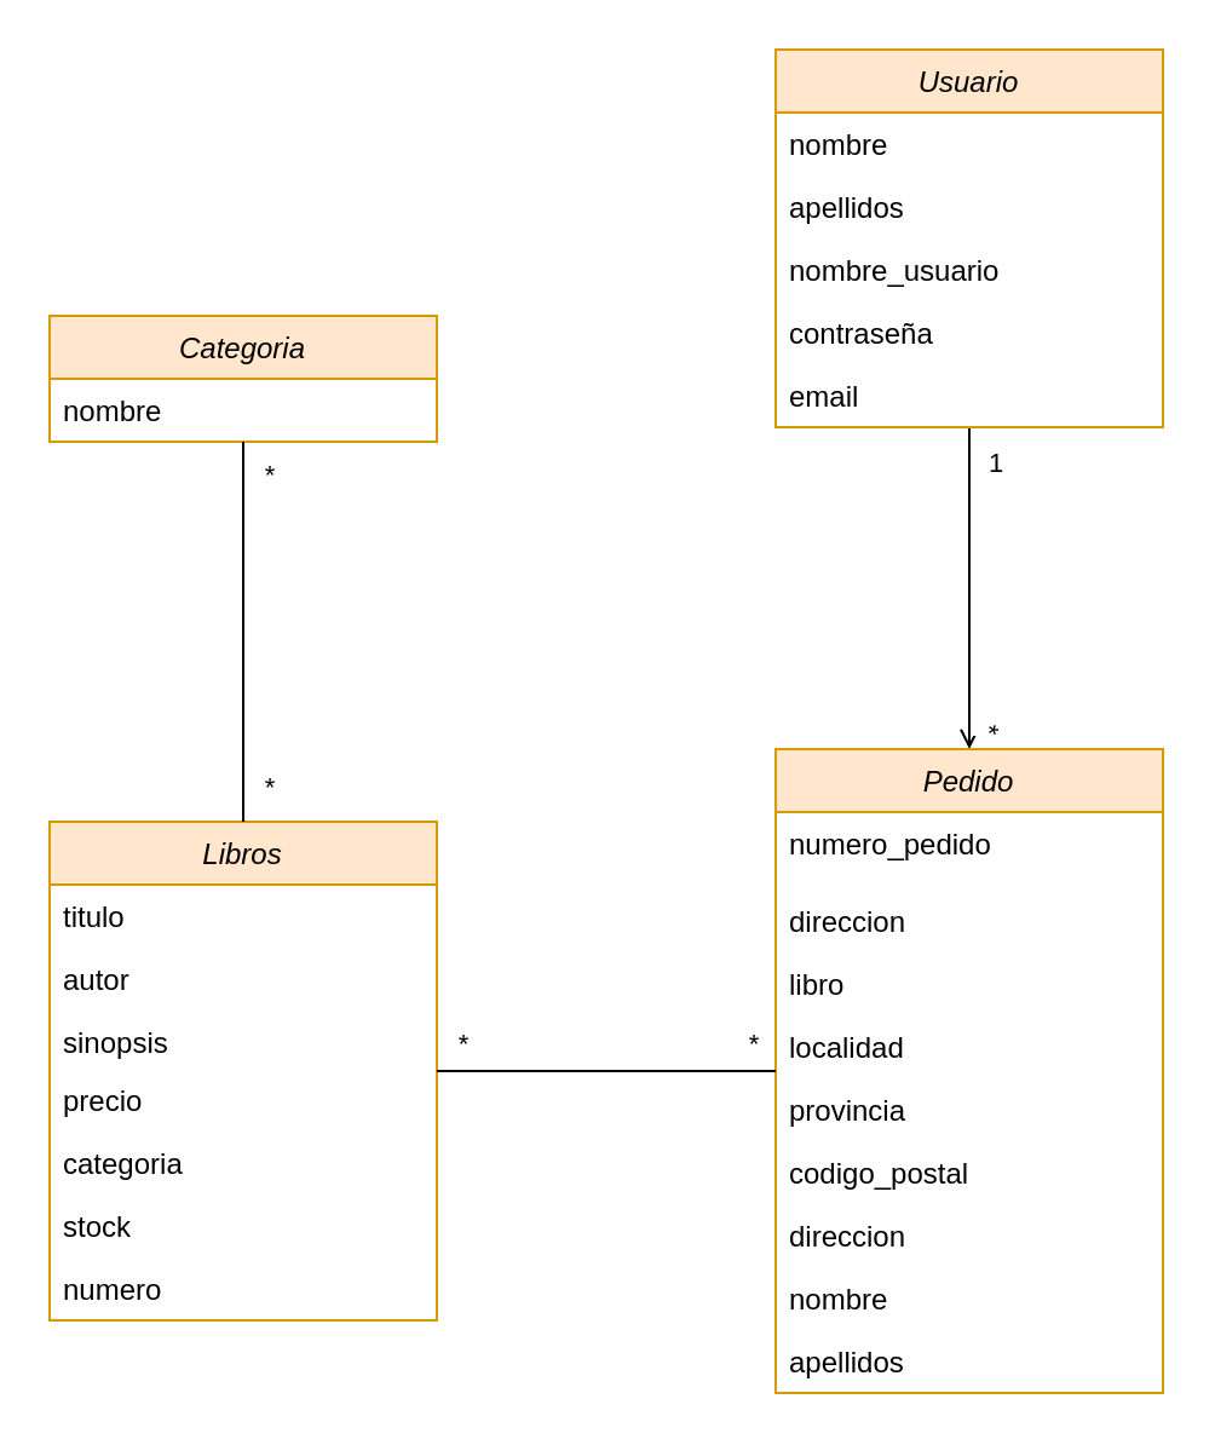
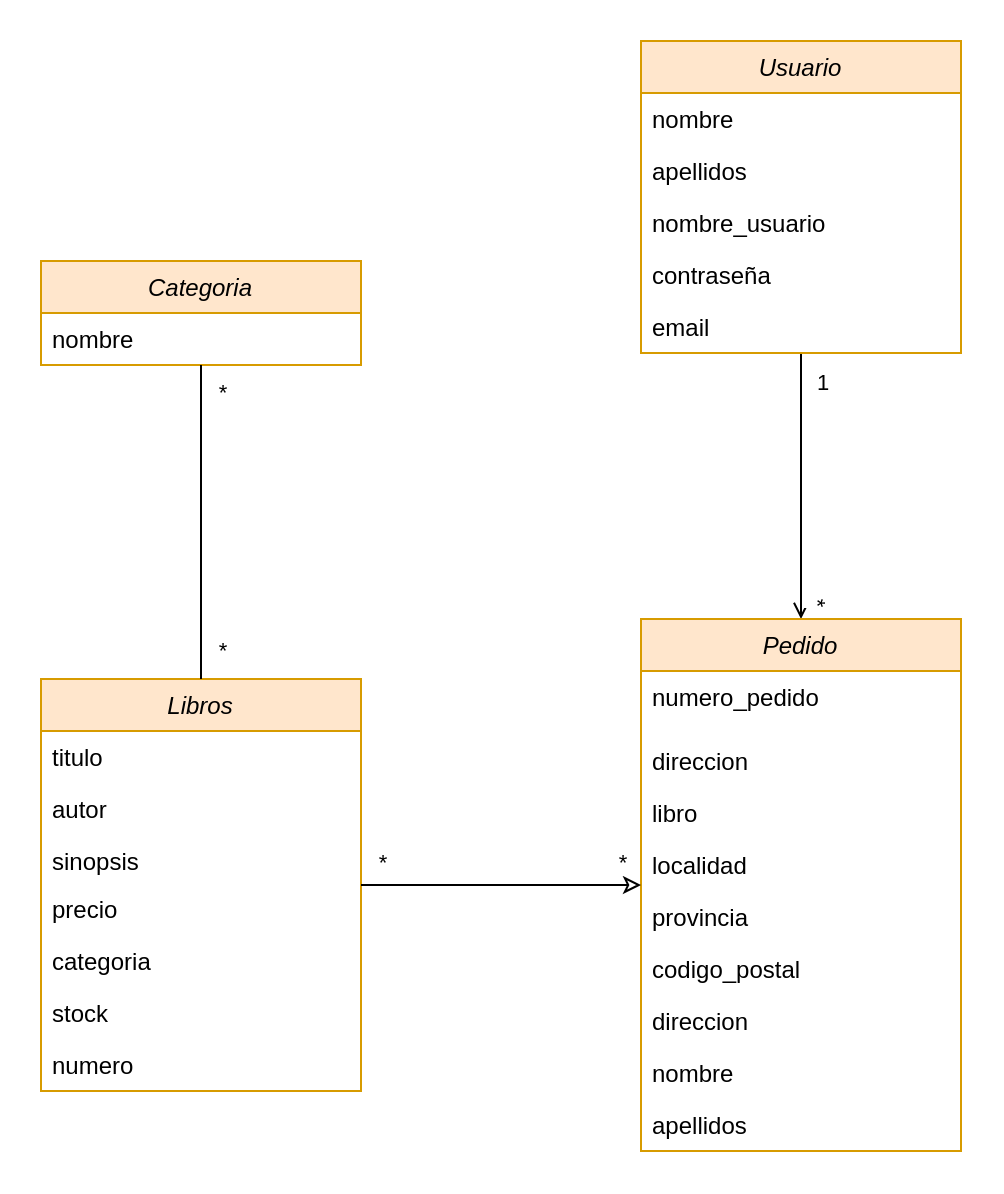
- <mxCell id="34" style="edgeStyle=orthogonalEdgeStyle;rounded=0;orthogonalLoop=1;jettySize=auto;html=1;endArrow=none;endFill=0;" edge="1" parent="1" source="21" target="11"><mxGeometry relative="1" as="geometry"><mxPoint x="110" y="192" as="targetPoint" /><mxPoint x="110" y="349" as="sourcePoint" /><Array as="points" /></mxGeometry></mxCell>
+ <mxCell id="34" style="edgeStyle=orthogonalEdgeStyle;rounded=0;orthogonalLoop=1;jettySize=auto;html=1;endArrow=classic;endFill=0;" edge="1" parent="1" source="21" target="11"><mxGeometry relative="1" as="geometry"><mxPoint x="110" y="192" as="targetPoint" /><mxPoint x="110" y="349" as="sourcePoint" /><Array as="points" /></mxGeometry></mxCell>
